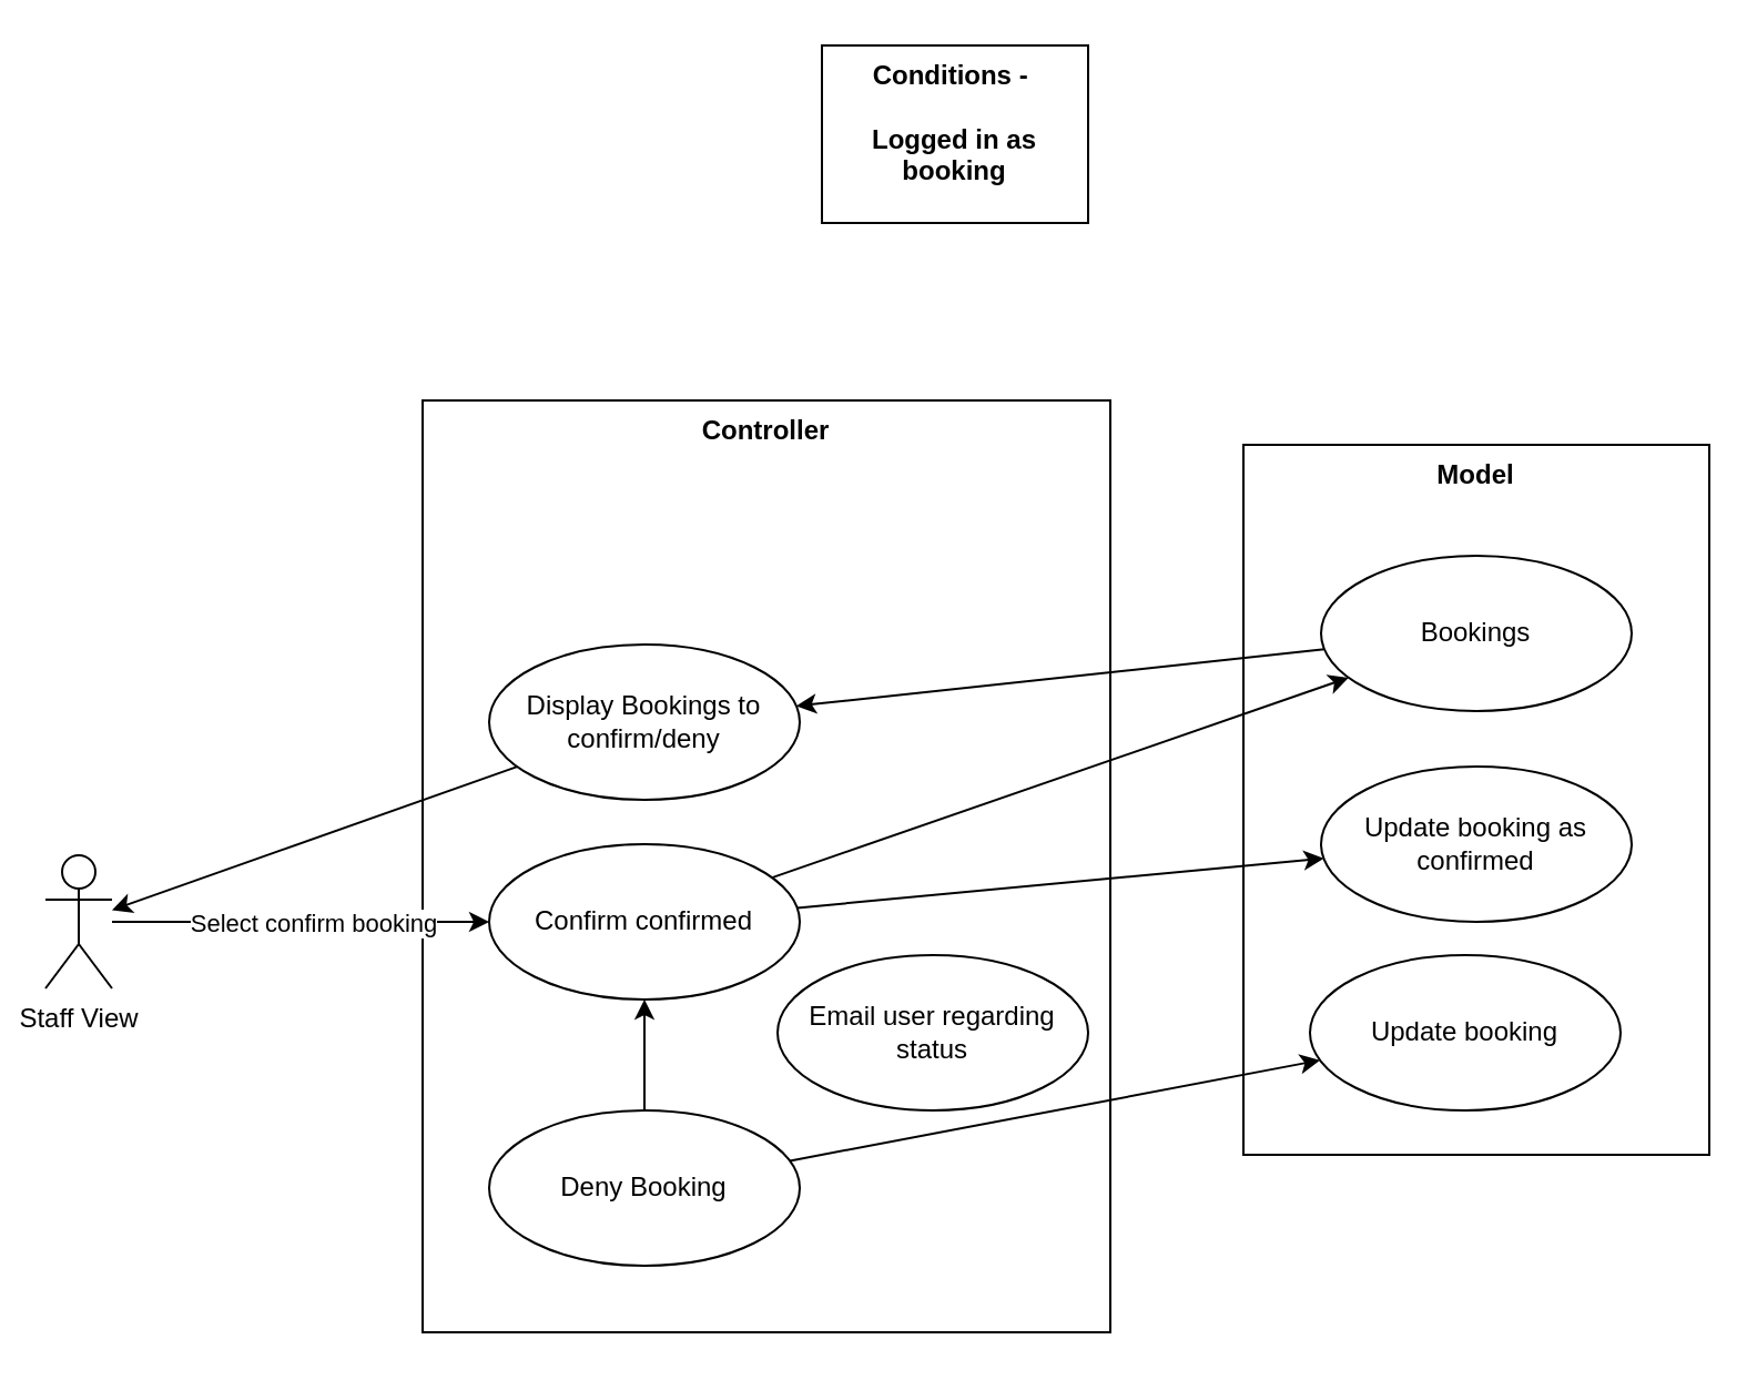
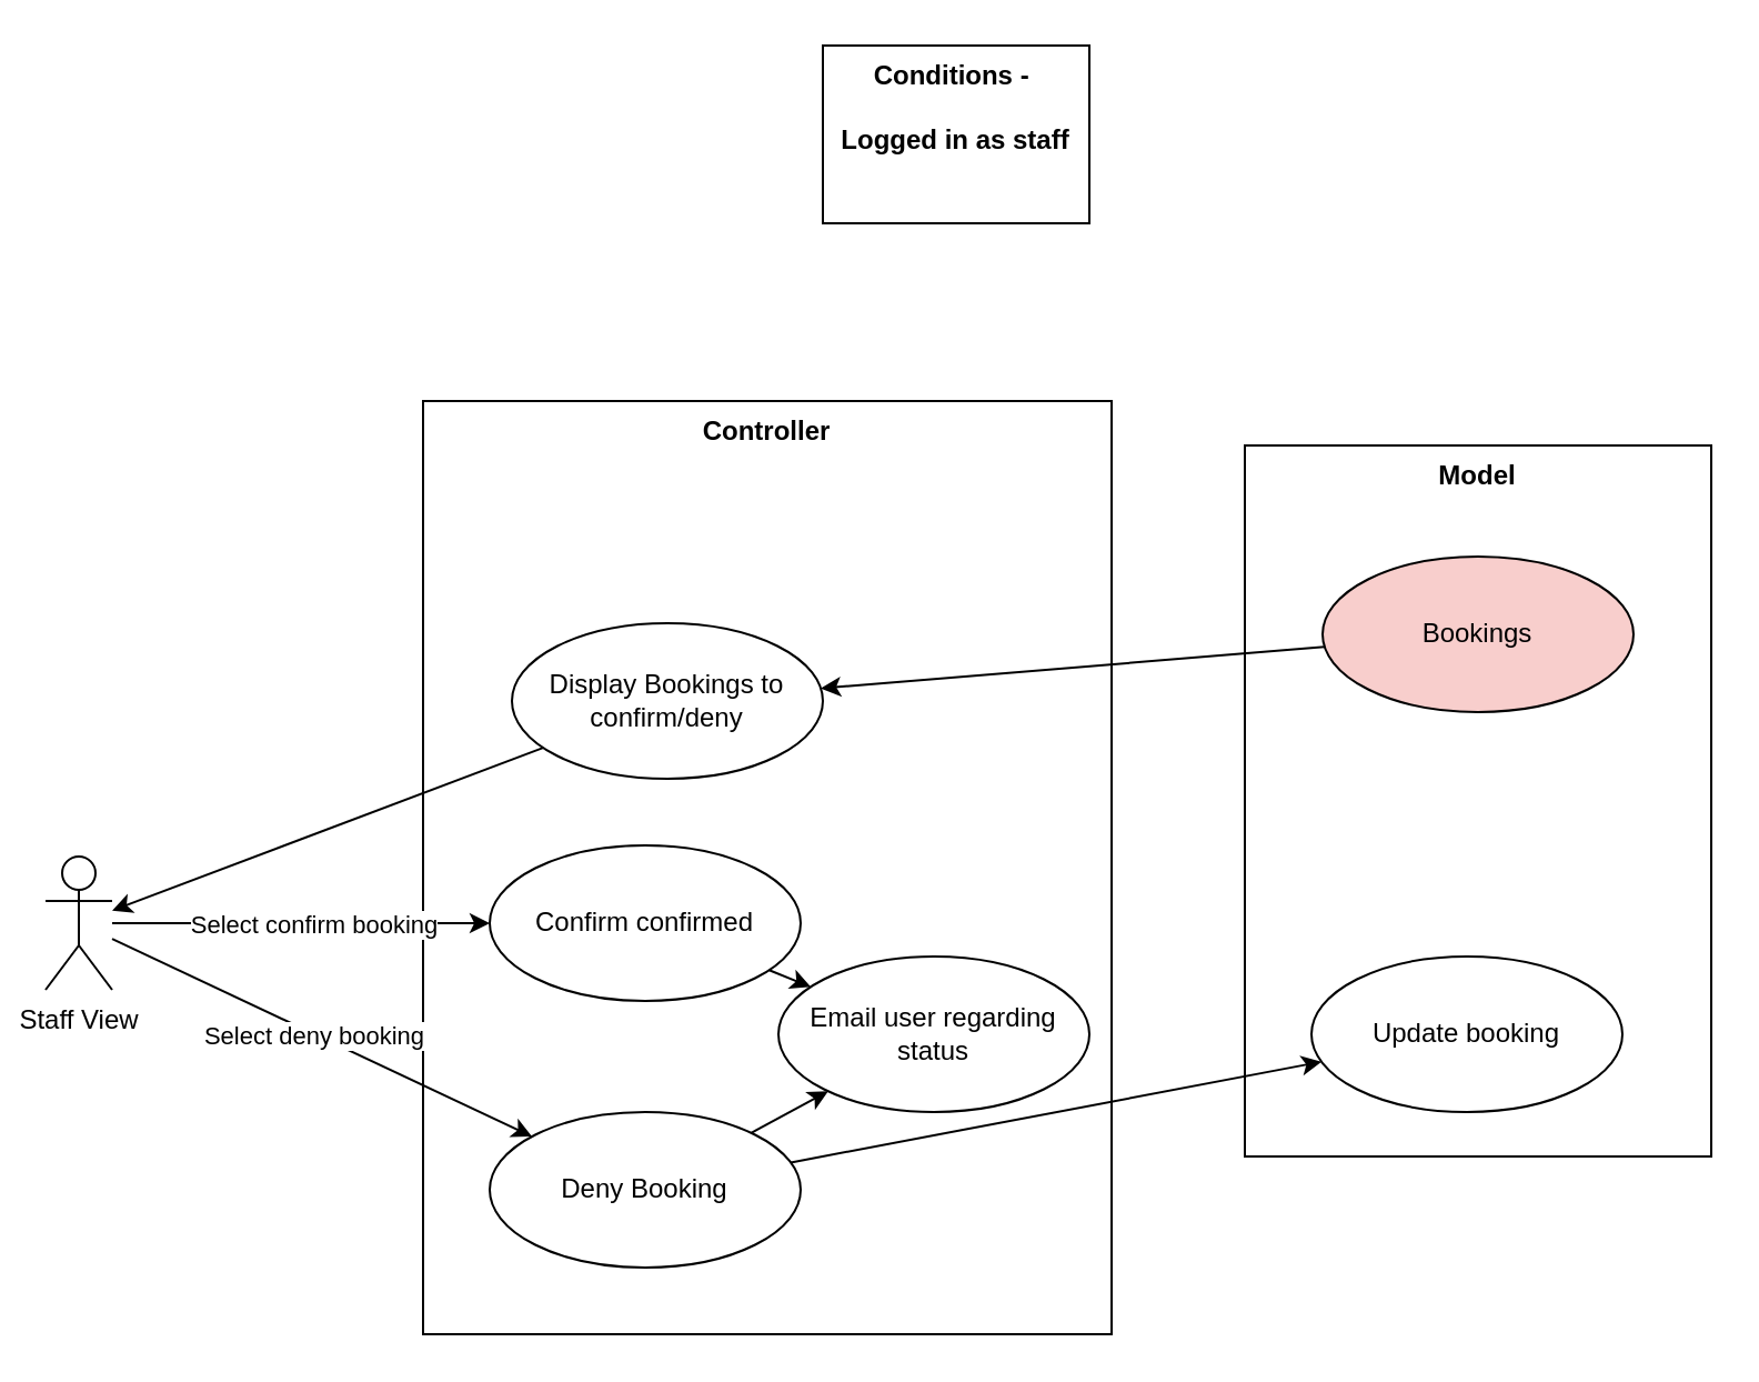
- <mxCell id="11" value="Conditions -&amp;nbsp;&lt;div&gt;&lt;br&gt;&lt;/div&gt;&lt;div&gt;Logged in as booking&lt;/div&gt;&lt;div&gt;&lt;br&gt;&lt;/div&gt;" style="shape=rect;html=1;verticalAlign=top;fontStyle=1;whiteSpace=wrap;align=center;" parent="1" vertex="1"><mxGeometry x="370" y="20" width="120" height="80" as="geometry" /></mxCell>
+ <mxCell id="11" value="Conditions -&amp;nbsp;&lt;div&gt;&lt;br&gt;&lt;/div&gt;&lt;div&gt;Logged in as staff&lt;/div&gt;&lt;div&gt;&lt;br&gt;&lt;/div&gt;" style="shape=rect;html=1;verticalAlign=top;fontStyle=1;whiteSpace=wrap;align=center;" parent="1" vertex="1"><mxGeometry x="370" y="20" width="120" height="80" as="geometry" /></mxCell>
- <mxCell id="10" value="Bookings" style="ellipse;whiteSpace=wrap;html=1;" parent="1" vertex="1"><mxGeometry x="595" y="250" width="140" height="70" as="geometry" /></mxCell>
+ <mxCell id="10" value="Bookings" style="ellipse;whiteSpace=wrap;html=1;fillColor=#f8cecc;" parent="1" vertex="1"><mxGeometry x="595" y="250" width="140" height="70" as="geometry" /></mxCell>
- <mxCell id="13" value="Display Bookings to confirm/deny" style="ellipse;whiteSpace=wrap;html=1;" vertex="1" parent="1"><mxGeometry x="220" y="290" width="140" height="70" as="geometry" /></mxCell>
+ <mxCell id="13" value="Display Bookings to confirm/deny" style="ellipse;whiteSpace=wrap;html=1;" vertex="1" parent="1"><mxGeometry x="230" y="280" width="140" height="70" as="geometry" /></mxCell>
- <mxCell id="15" style="edgeStyle=none;html=1;" edge="1" parent="1" source="16" target="10"><mxGeometry relative="1" as="geometry" /></mxCell>
+ <mxCell id="15" style="edgeStyle=none;html=1;" edge="1" parent="1" source="16" target="22"><mxGeometry relative="1" as="geometry" /></mxCell>
- <mxCell id="17" value="Update booking as confirmed" style="ellipse;whiteSpace=wrap;html=1;" vertex="1" parent="1"><mxGeometry x="595" y="345" width="140" height="70" as="geometry" /></mxCell>
- <mxCell id="14" style="edgeStyle=none;html=1;" edge="1" parent="1" source="16" target="17"><mxGeometry relative="1" as="geometry"><mxPoint x="450" y="520" as="targetPoint" /></mxGeometry></mxCell>
- <mxCell id="19" style="edgeStyle=none;html=1;" edge="1" parent="1" source="20" target="16"><mxGeometry relative="1" as="geometry" /></mxCell>
+ <mxCell id="19" style="edgeStyle=none;html=1;" edge="1" parent="1" source="20" target="22"><mxGeometry relative="1" as="geometry" /></mxCell>
+ <mxCell id="5" style="edgeStyle=none;html=1;" edge="1" parent="1" source="7" target="20"><mxGeometry relative="1" as="geometry"><mxPoint x="130" y="520" as="targetPoint" /></mxGeometry></mxCell>
+ <mxCell id="6" value="Select deny booking" style="edgeLabel;html=1;align=center;verticalAlign=middle;resizable=0;points=[];" vertex="1" connectable="0" parent="5"><mxGeometry x="-0.044" y="-1" relative="1" as="geometry"><mxPoint as="offset" /></mxGeometry></mxCell>
